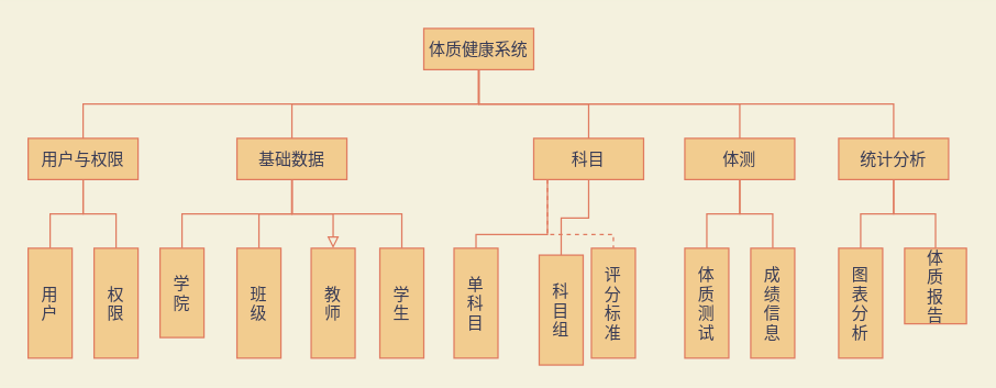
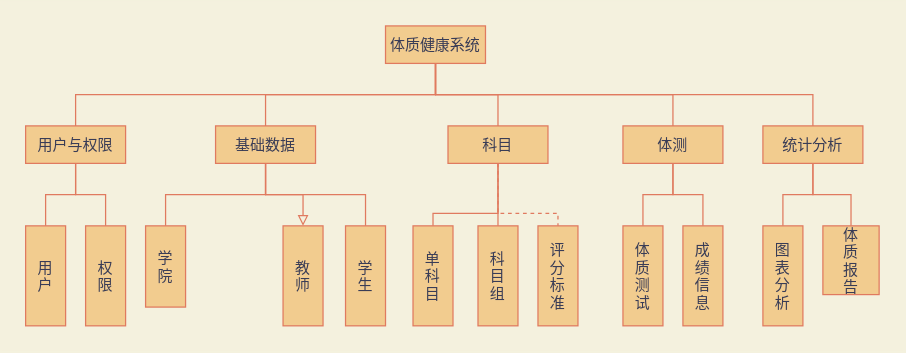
- <mxCell id="6" value="科目" style="rounded=0;fontSize=12;fillColor=#F2CC8F;strokeColor=#E07A5F;fontColor=#393C56;" vertex="1" parent="1"><mxGeometry x="388" y="100" width="80" height="30" as="geometry" /></mxCell>
+ <mxCell id="6" value="科目" style="rounded=0;fontSize=12;fillColor=#F2CC8F;strokeColor=#E07A5F;fontColor=#393C56;" vertex="1" parent="1"><mxGeometry x="358" y="100" width="80" height="30" as="geometry" /></mxCell>
- <mxCell id="19" value="" style="edgeStyle=elbowEdgeStyle;elbow=vertical;fontSize=12;rounded=0;endArrow=none;endFill=0;labelBackgroundColor=#F4F1DE;strokeColor=#E07A5F;fontColor=#393C56;" edge="1" source="4" target="18" parent="1"><mxGeometry relative="1" as="geometry" /></mxCell>
- <mxCell id="18" value="班&#10;级" style="rounded=0;fontSize=12;fillColor=#F2CC8F;strokeColor=#E07A5F;fontColor=#393C56;" vertex="1" parent="1"><mxGeometry x="172" y="180" width="32" height="80" as="geometry" /></mxCell>
- <mxCell id="26" value="科&#10;目&#10;组" style="rounded=0;fontSize=12;fillColor=#F2CC8F;strokeColor=#E07A5F;fontColor=#393C56;" vertex="1" parent="1"><mxGeometry x="392" y="185" width="32" height="80" as="geometry" /></mxCell>
+ <mxCell id="26" value="科&#10;目&#10;组" style="rounded=0;fontSize=12;fillColor=#F2CC8F;strokeColor=#E07A5F;fontColor=#393C56;" vertex="1" parent="1"><mxGeometry x="382" y="180" width="32" height="80" as="geometry" /></mxCell>
